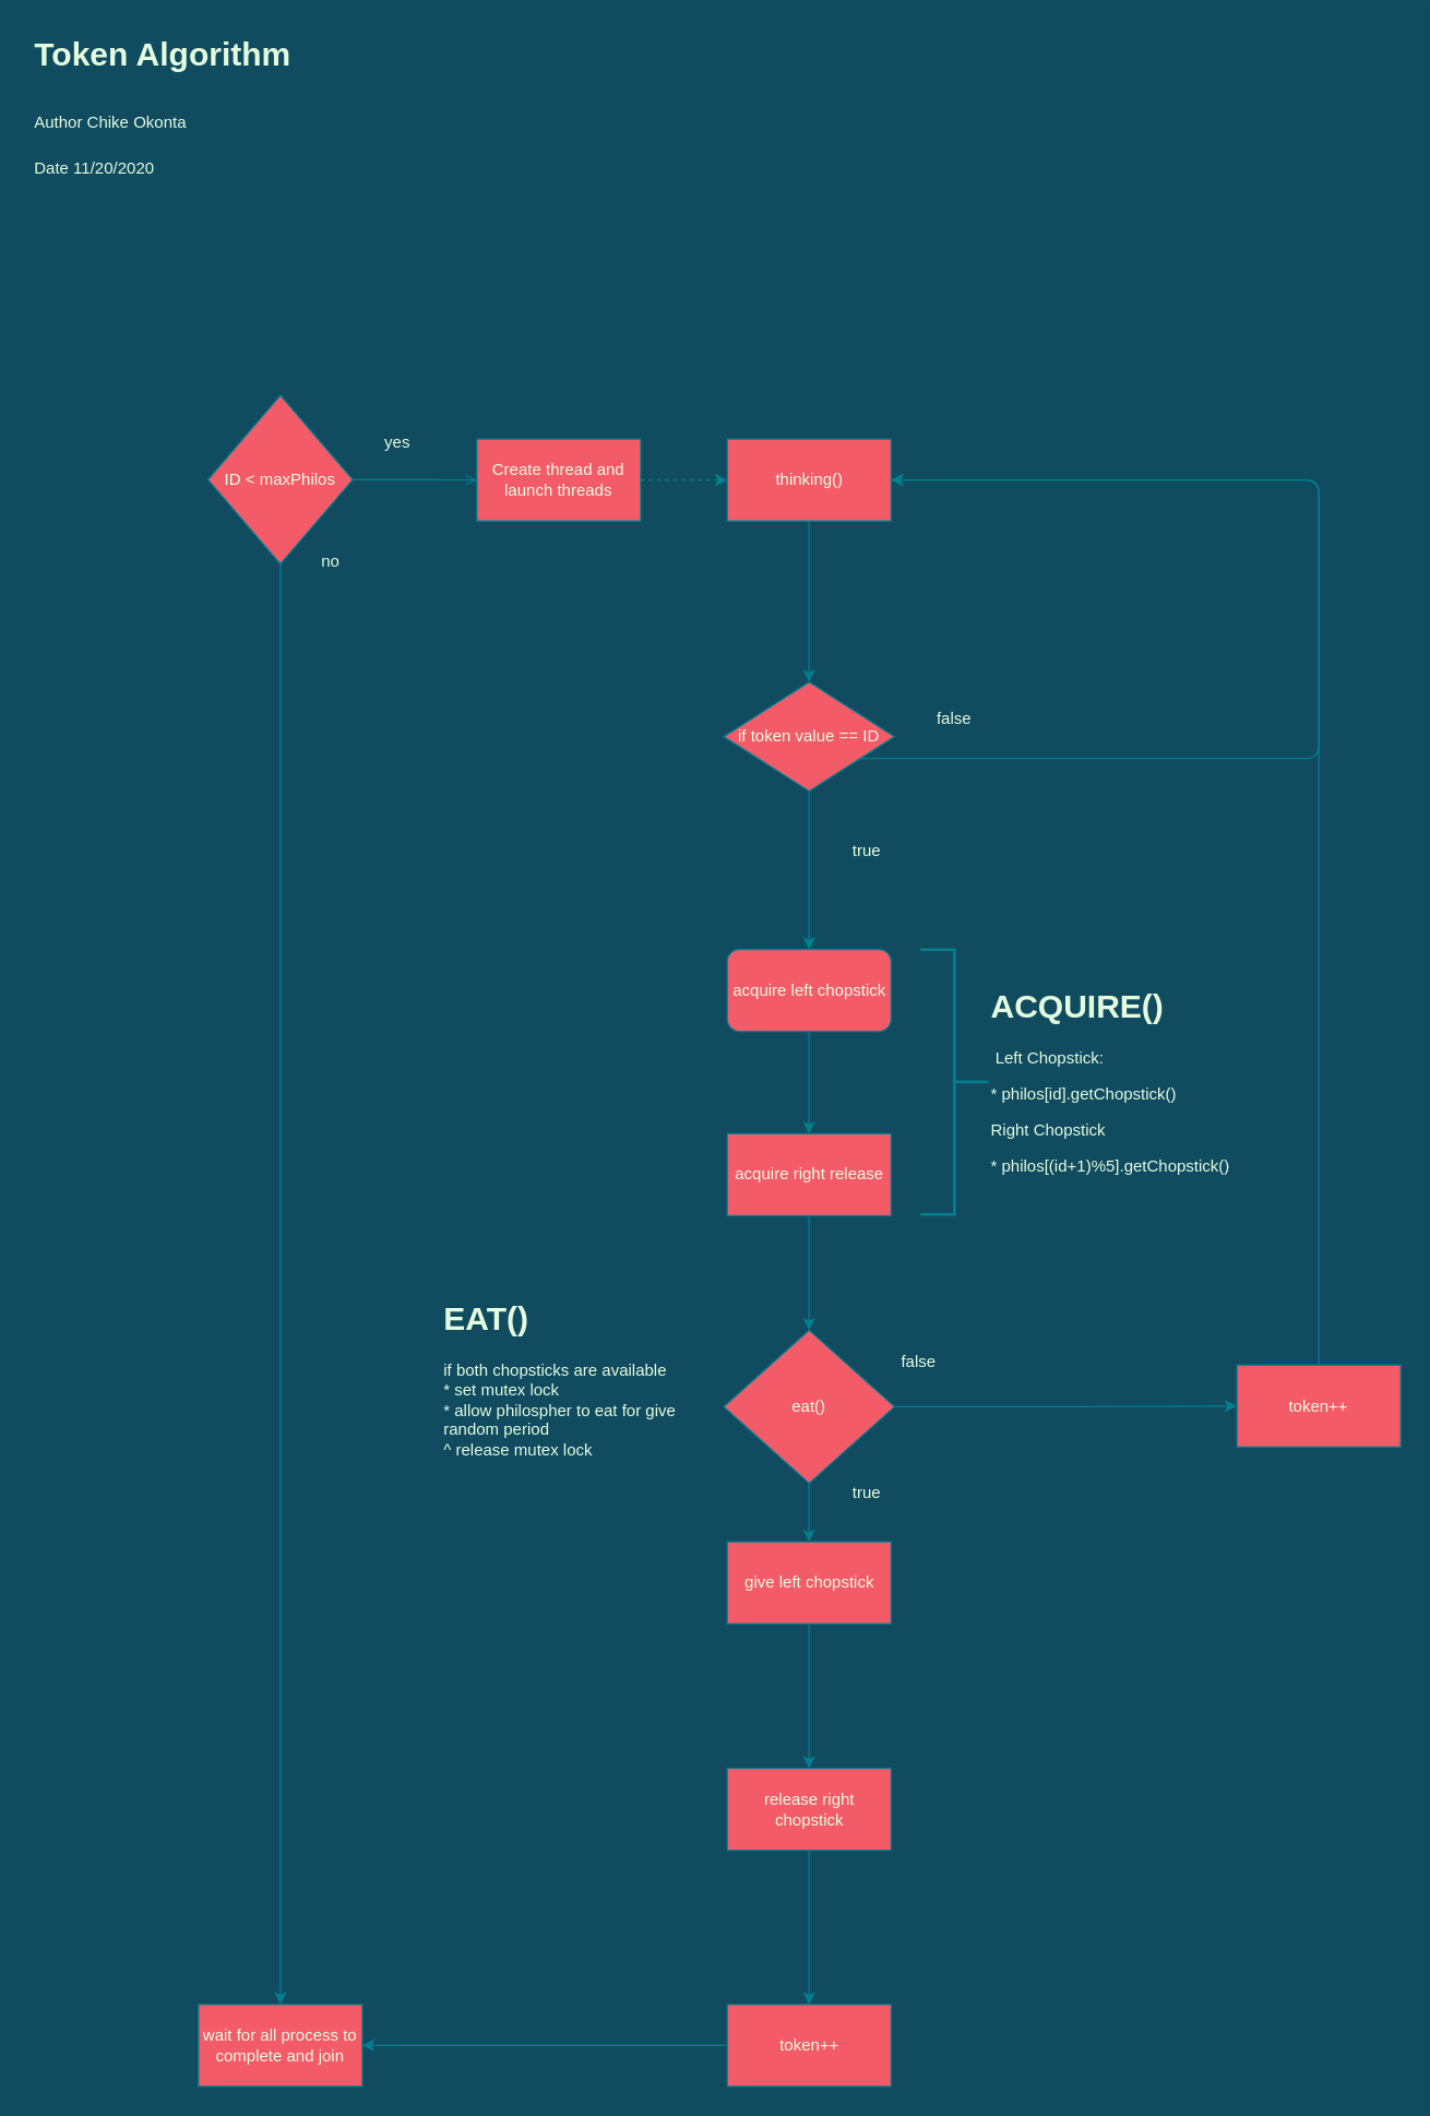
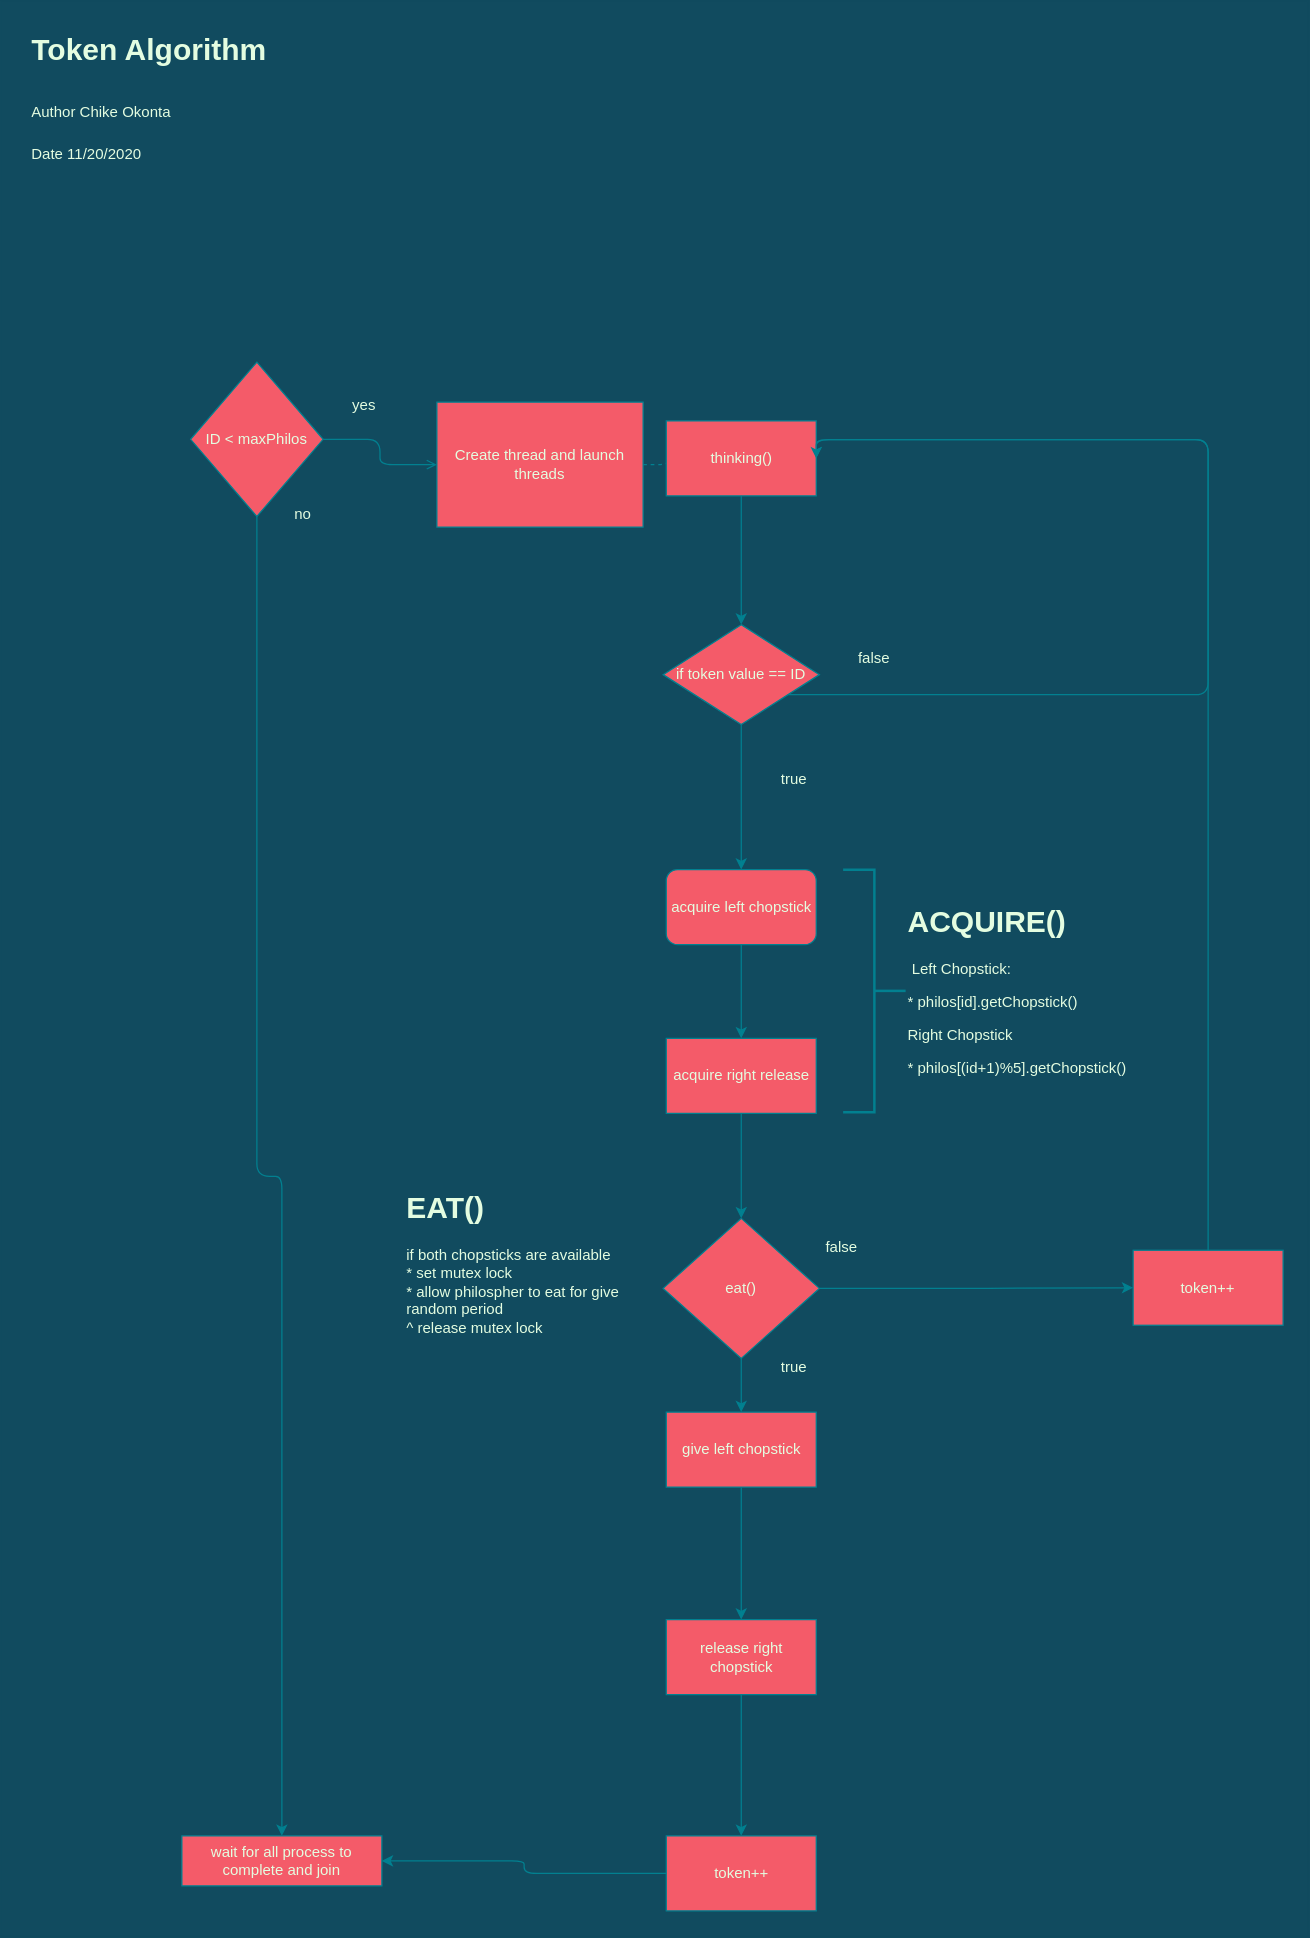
- <mxCell id="4" value="Create thread and launch threads" style="rounded=0;whiteSpace=wrap;html=1;sketch=0;strokeColor=#028090;fillColor=#F45B69;fontColor=#E4FDE1;" parent="1" vertex="1"><mxGeometry x="349" y="321" width="120" height="60" as="geometry" /></mxCell>
+ <mxCell id="4" value="Create thread and launch threads" style="rounded=0;whiteSpace=wrap;html=1;sketch=0;strokeColor=#028090;fillColor=#F45B69;fontColor=#E4FDE1;" parent="1" vertex="1"><mxGeometry x="349" y="321" width="165" height="100" as="geometry" /></mxCell>
- <mxCell id="24" value="thinking()" style="rounded=0;whiteSpace=wrap;html=1;sketch=0;strokeColor=#028090;fillColor=#F45B69;fontColor=#E4FDE1;" vertex="1" parent="1"><mxGeometry x="532.5" y="321" width="120" height="60" as="geometry" /></mxCell>
+ <mxCell id="24" value="thinking()" style="rounded=0;whiteSpace=wrap;html=1;sketch=0;strokeColor=#028090;fillColor=#F45B69;fontColor=#E4FDE1;" vertex="1" parent="1"><mxGeometry x="532.5" y="336" width="120" height="60" as="geometry" /></mxCell>
- <mxCell id="25" value="wait for all process to complete and join" style="rounded=0;whiteSpace=wrap;html=1;sketch=0;strokeColor=#028090;fillColor=#F45B69;fontColor=#E4FDE1;" vertex="1" parent="1"><mxGeometry x="145" y="1468" width="120" height="60" as="geometry" /></mxCell>
+ <mxCell id="25" value="wait for all process to complete and join" style="rounded=0;whiteSpace=wrap;html=1;sketch=0;strokeColor=#028090;fillColor=#F45B69;fontColor=#E4FDE1;" vertex="1" parent="1"><mxGeometry x="145" y="1468" width="160" height="40" as="geometry" /></mxCell>
